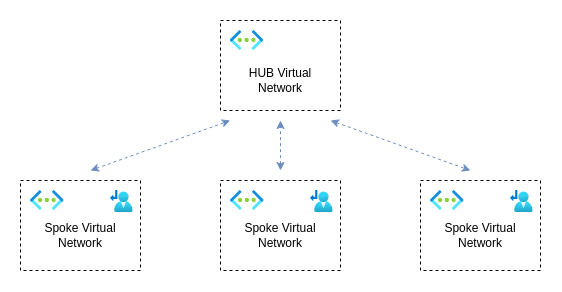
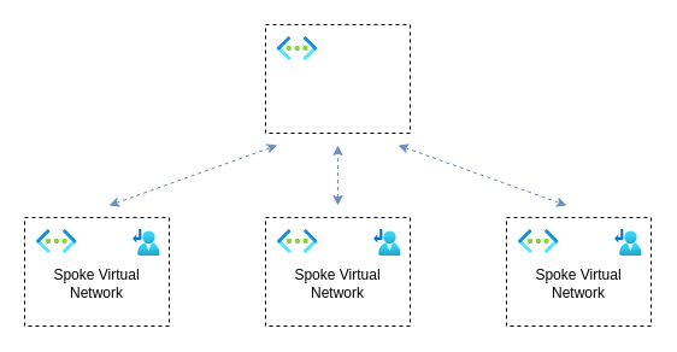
- <mxCell id="5" value="HUB Virtual Network" style="text;strokeColor=none;align=center;fillColor=none;html=1;verticalAlign=middle;whiteSpace=wrap;rounded=0;" parent="1" vertex="1"><mxGeometry x="240" y="65" width="80" height="30" as="geometry" /></mxCell>
